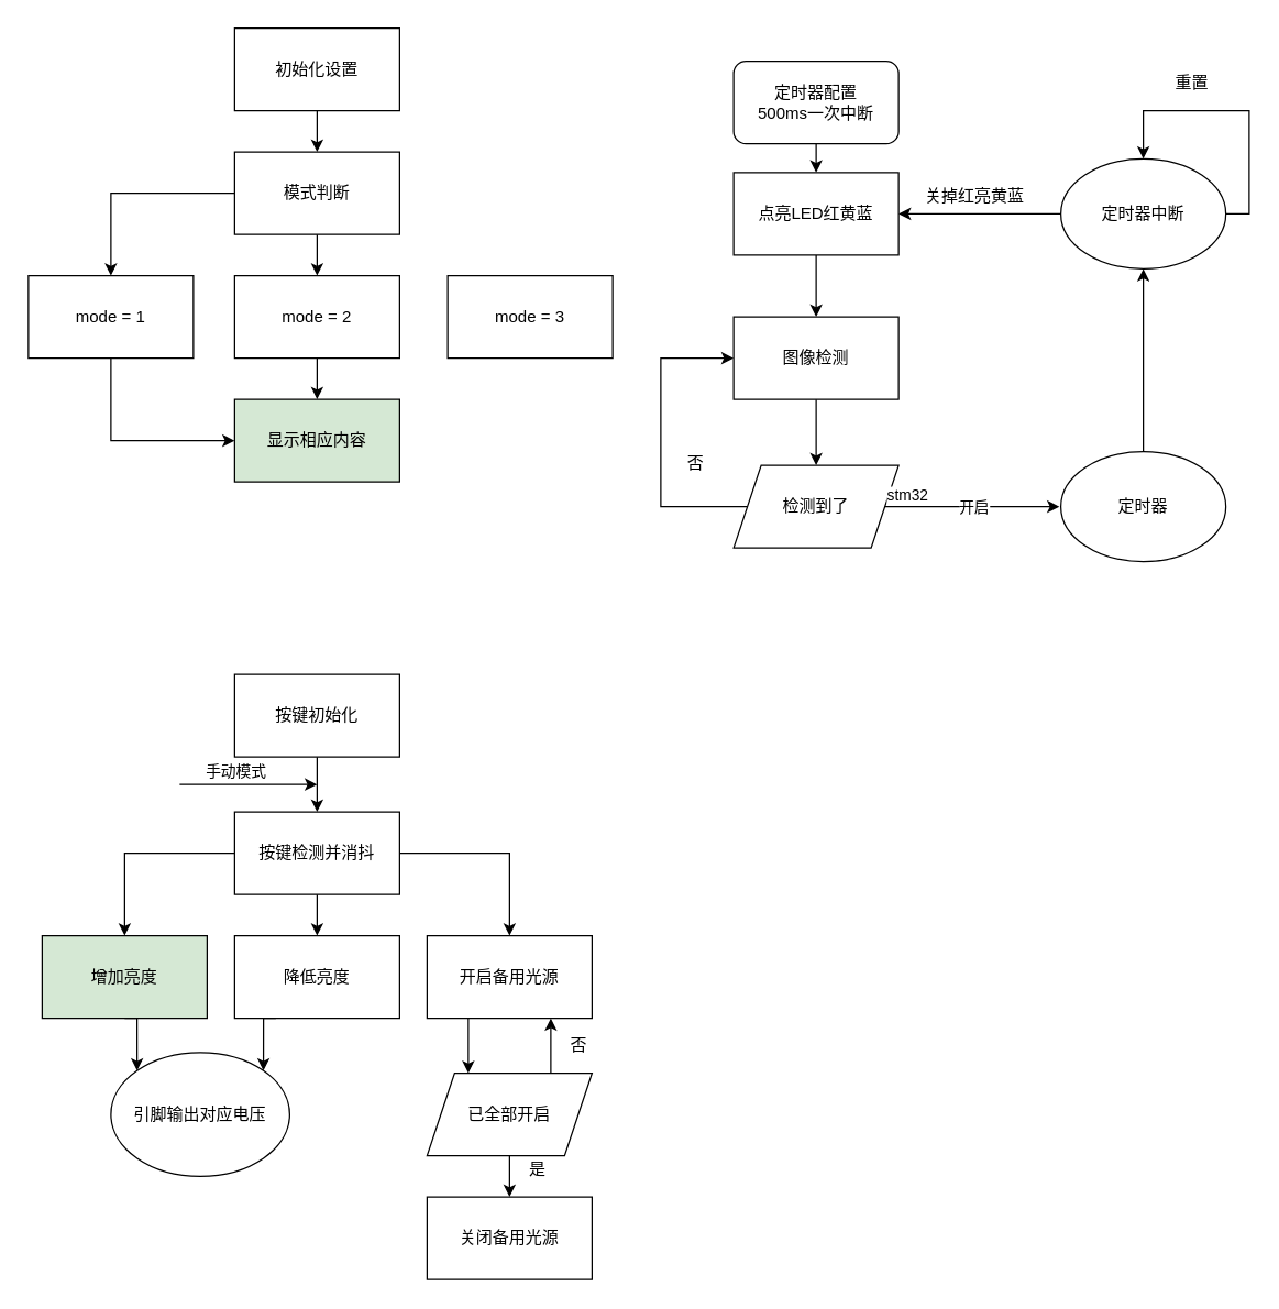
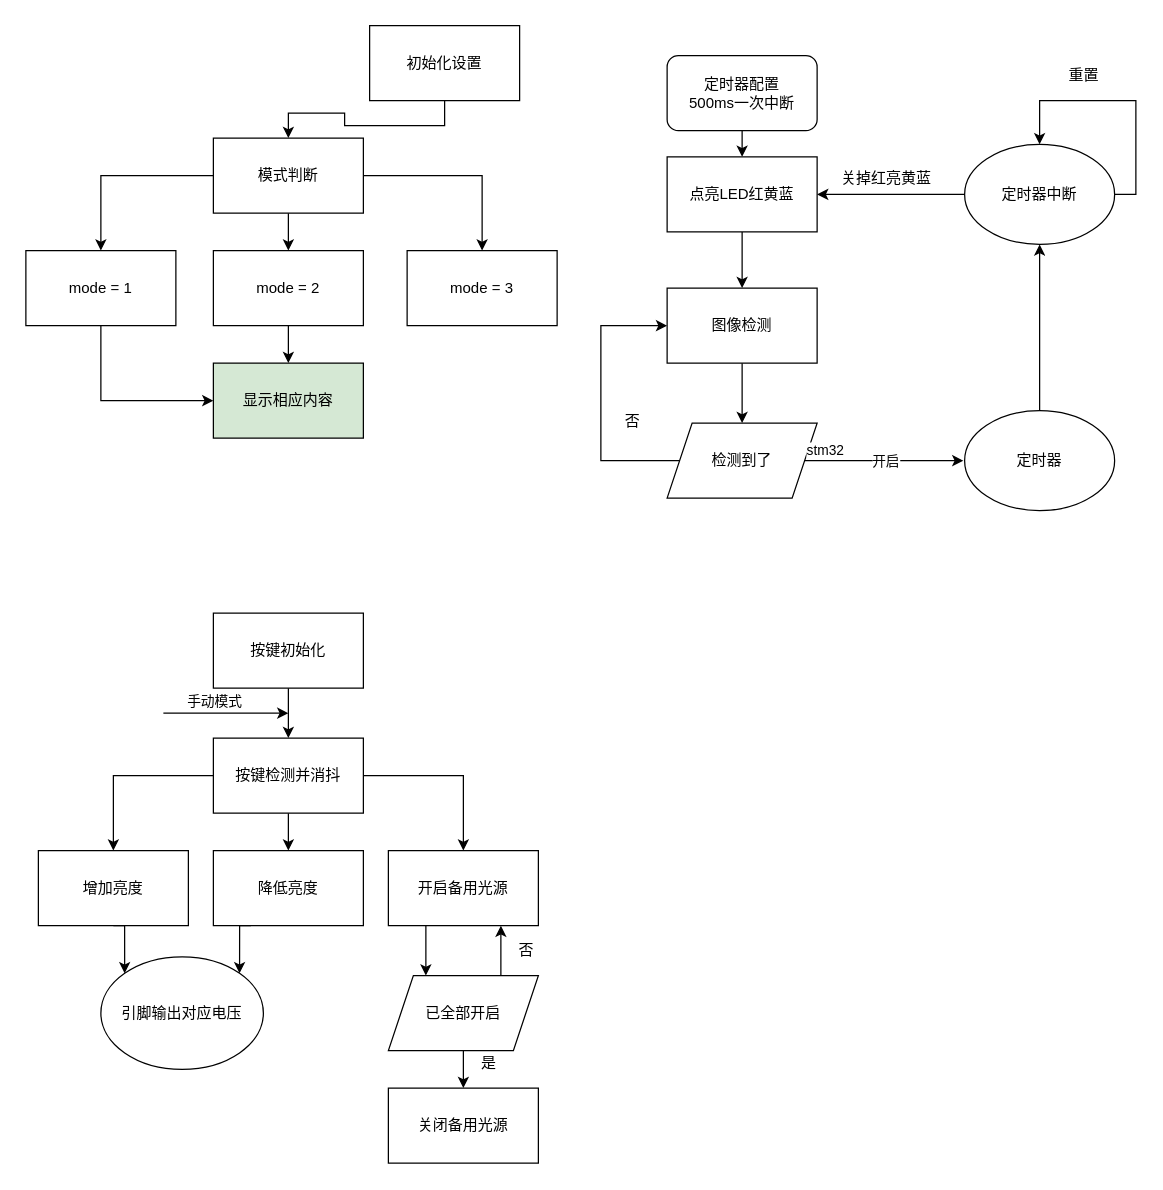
- <mxCell id="3" value="初始化设置" style="rounded=0;whiteSpace=wrap;html=1;" parent="1" vertex="1"><mxGeometry x="170" y="20" width="120" height="60" as="geometry" /></mxCell>
+ <mxCell id="3" value="初始化设置" style="rounded=0;whiteSpace=wrap;html=1;" parent="1" vertex="1"><mxGeometry x="295" y="20" width="120" height="60" as="geometry" /></mxCell>
+ <mxCell id="5" style="edgeStyle=orthogonalEdgeStyle;rounded=0;orthogonalLoop=1;jettySize=auto;html=1;exitX=1;exitY=0.5;exitDx=0;exitDy=0;entryX=0.5;entryY=0;entryDx=0;entryDy=0;" parent="1" source="7" target="12" edge="1"><mxGeometry relative="1" as="geometry" /></mxCell>
- <mxCell id="23" value="增加亮度" style="rounded=0;whiteSpace=wrap;html=1;fillColor=#d5e8d4;" parent="1" vertex="1"><mxGeometry x="30" y="680" width="120" height="60" as="geometry" /></mxCell>
+ <mxCell id="23" value="增加亮度" style="rounded=0;whiteSpace=wrap;html=1;" parent="1" vertex="1"><mxGeometry x="30" y="680" width="120" height="60" as="geometry" /></mxCell>
